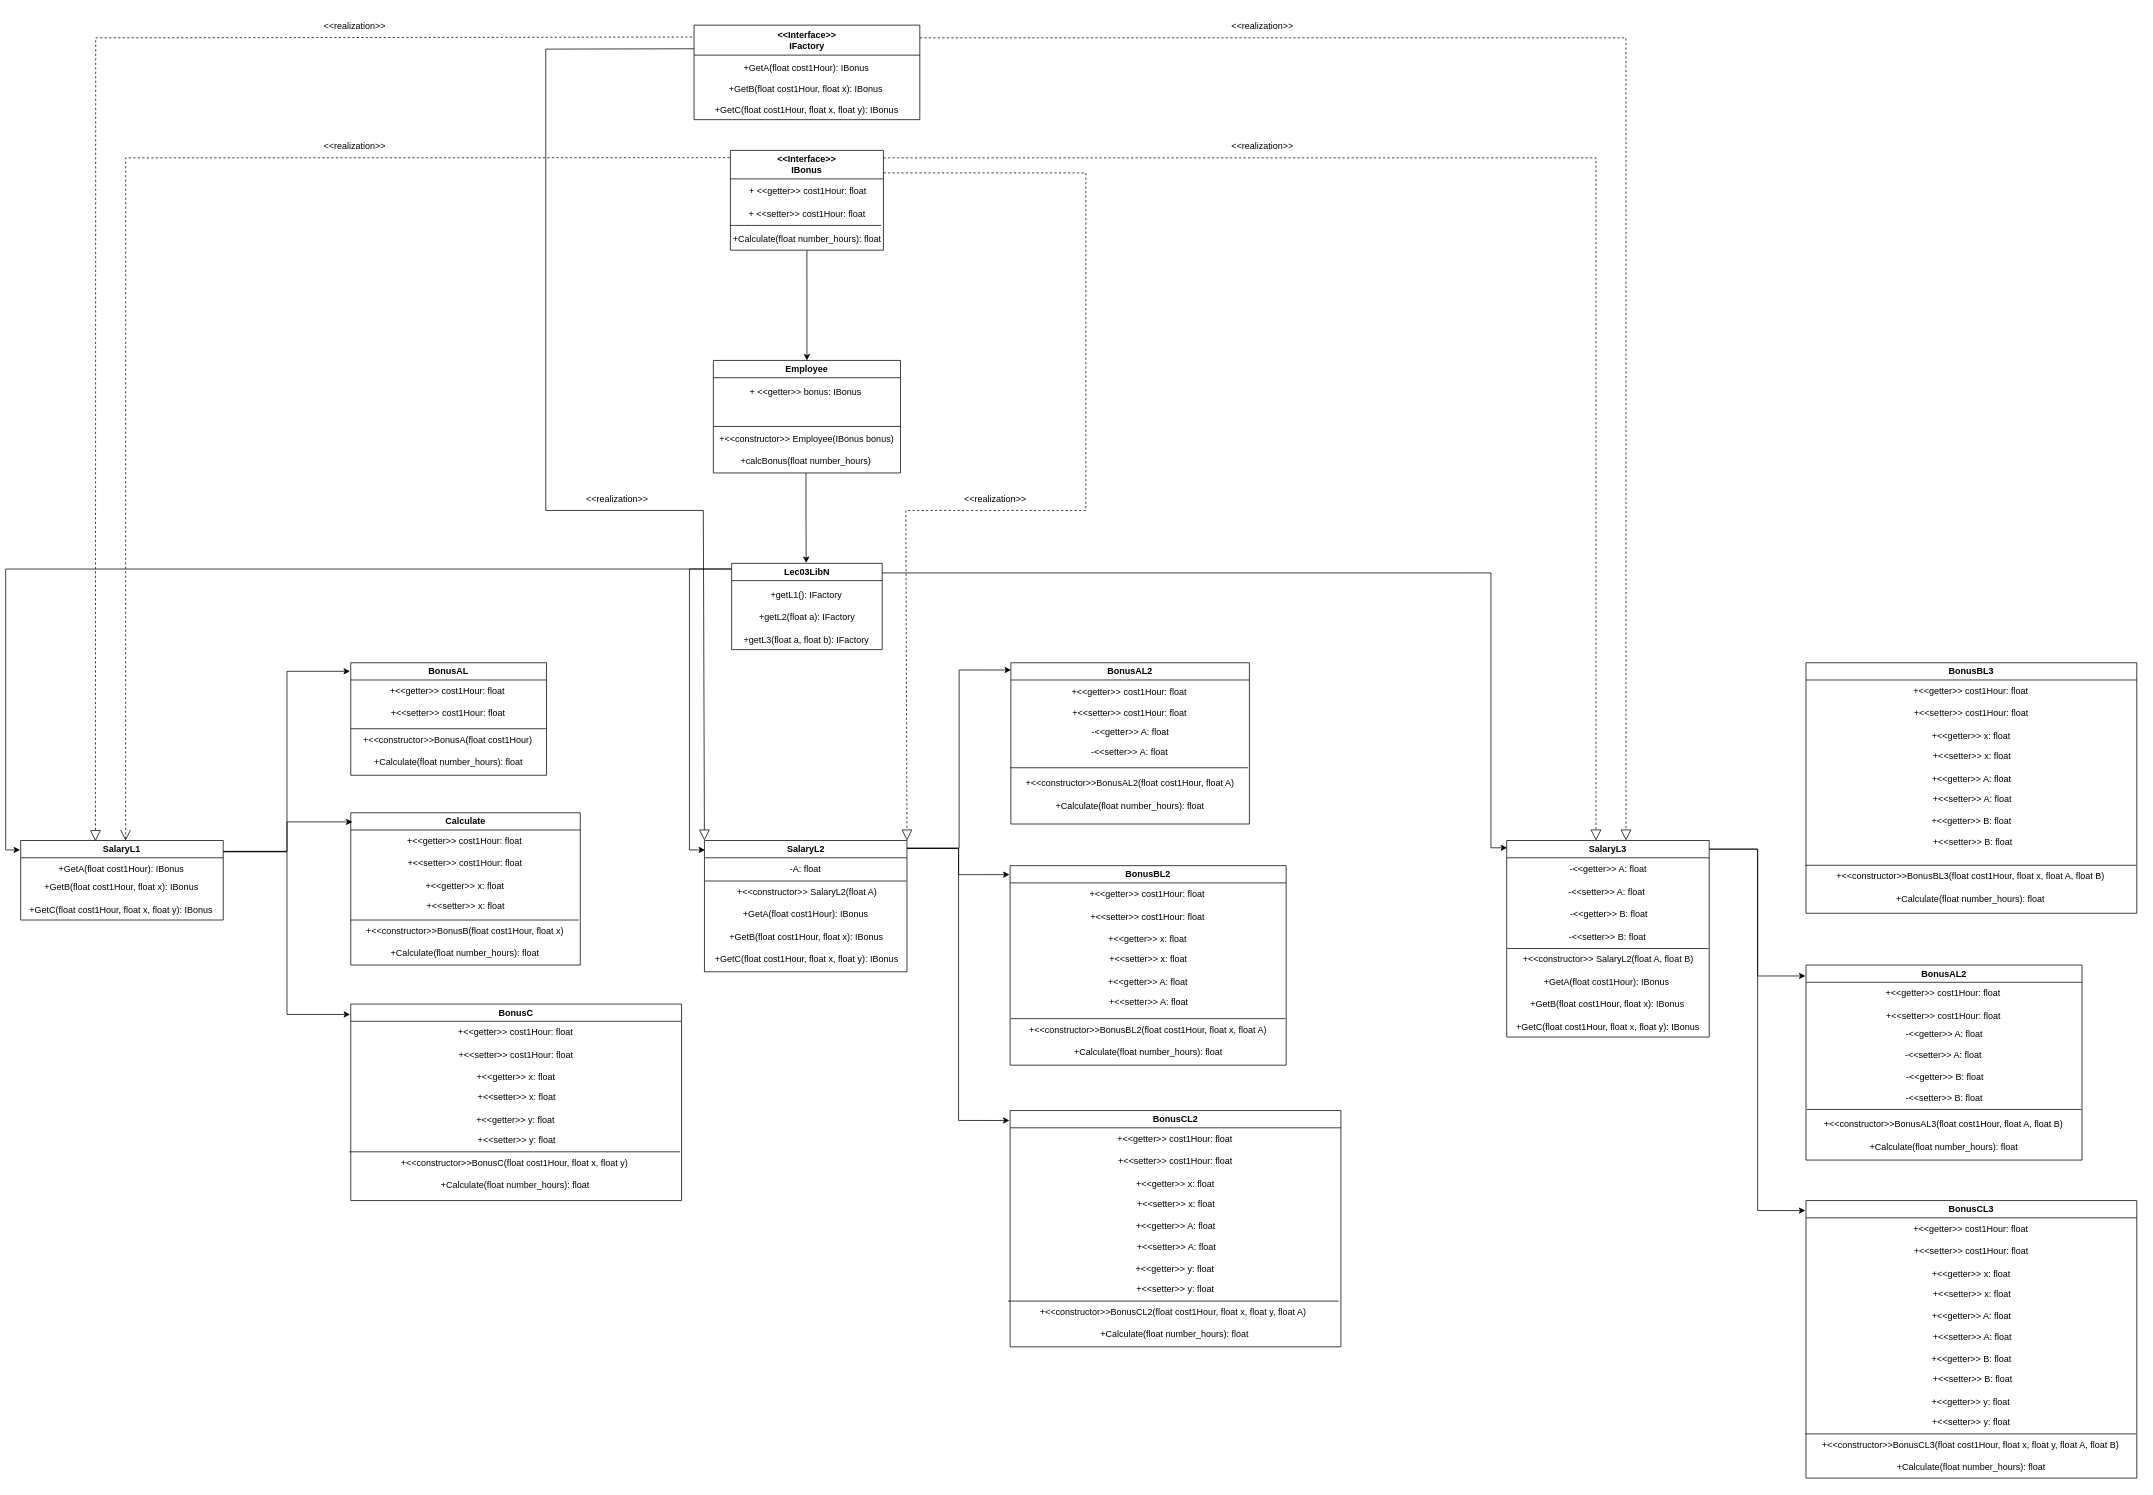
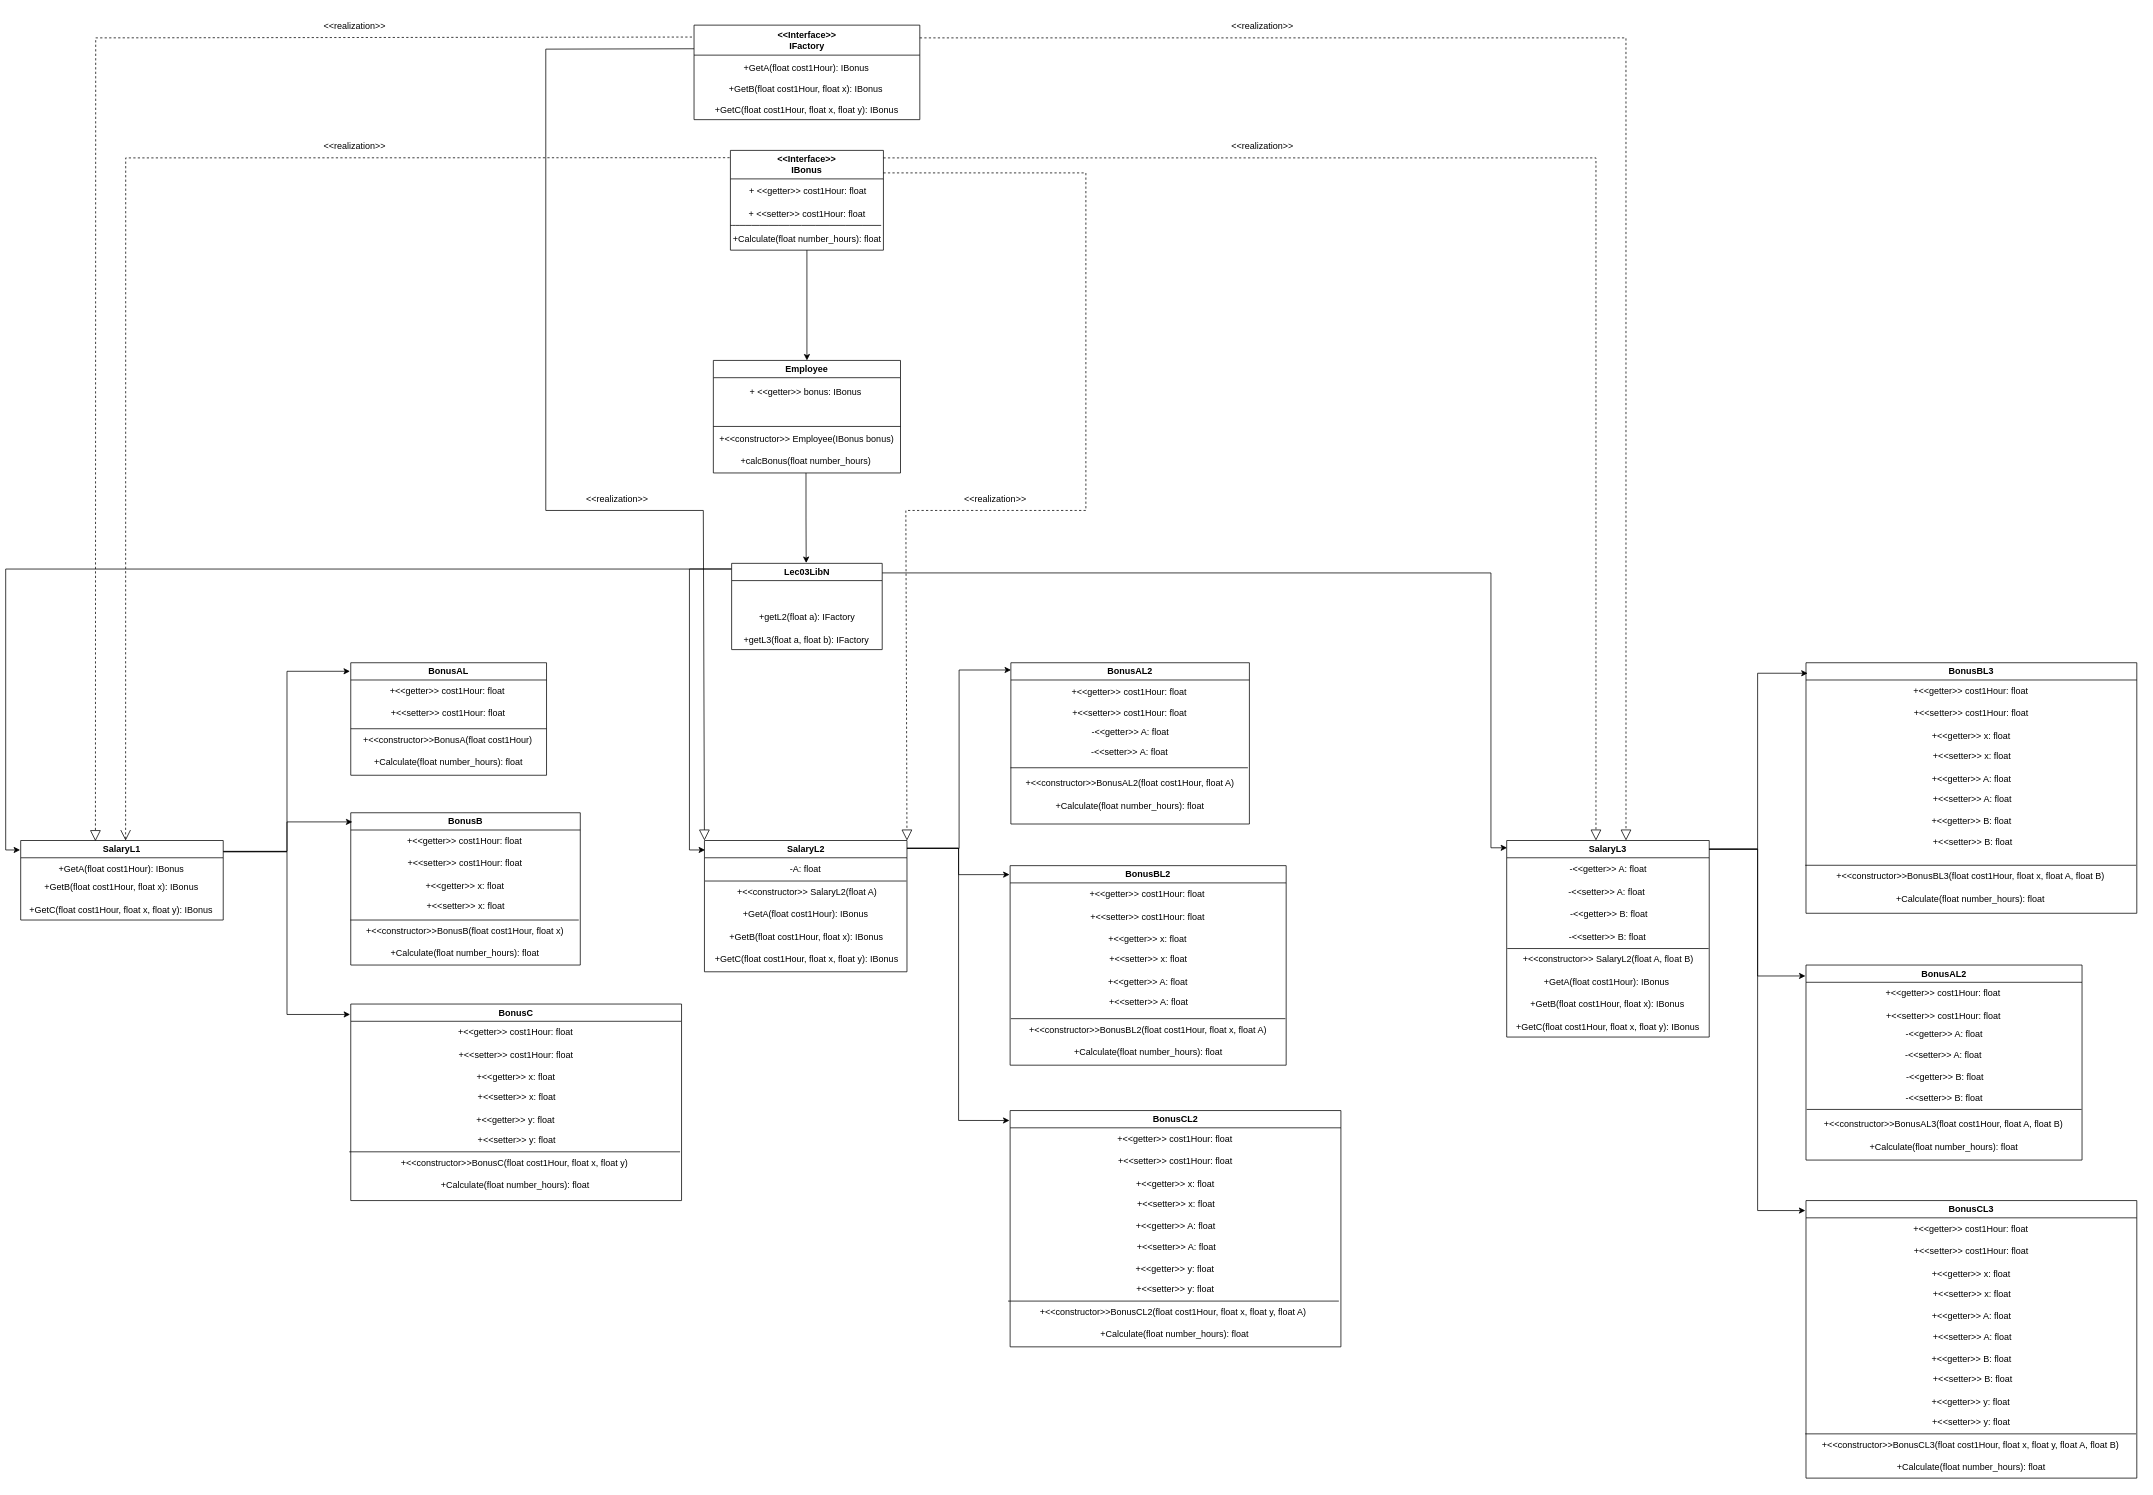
- <mxCell id="19" value="+getL1(): IFactory" style="text;html=1;align=center;verticalAlign=middle;whiteSpace=wrap;rounded=0;" vertex="1" parent="18"><mxGeometry x="-0.5" y="27" width="201" height="30" as="geometry" /></mxCell>
+ <mxCell id="140" style="edgeStyle=orthogonalEdgeStyle;rounded=0;orthogonalLoop=1;jettySize=auto;html=1;entryX=0.005;entryY=0.042;entryDx=0;entryDy=0;entryPerimeter=0;exitX=0.999;exitY=0.044;exitDx=0;exitDy=0;exitPerimeter=0;" edge="1" parent="1" source="34" target="87"><mxGeometry relative="1" as="geometry"><mxPoint x="2271" y="1130" as="sourcePoint" /></mxGeometry></mxCell>
- <mxCell id="68" value="Calculate" style="swimlane;whiteSpace=wrap;html=1;" vertex="1" parent="1"><mxGeometry x="461" y="1083" width="306" height="203" as="geometry" /></mxCell>
+ <mxCell id="68" value="BonusB" style="swimlane;whiteSpace=wrap;html=1;" vertex="1" parent="1"><mxGeometry x="461" y="1083" width="306" height="203" as="geometry" /></mxCell>
